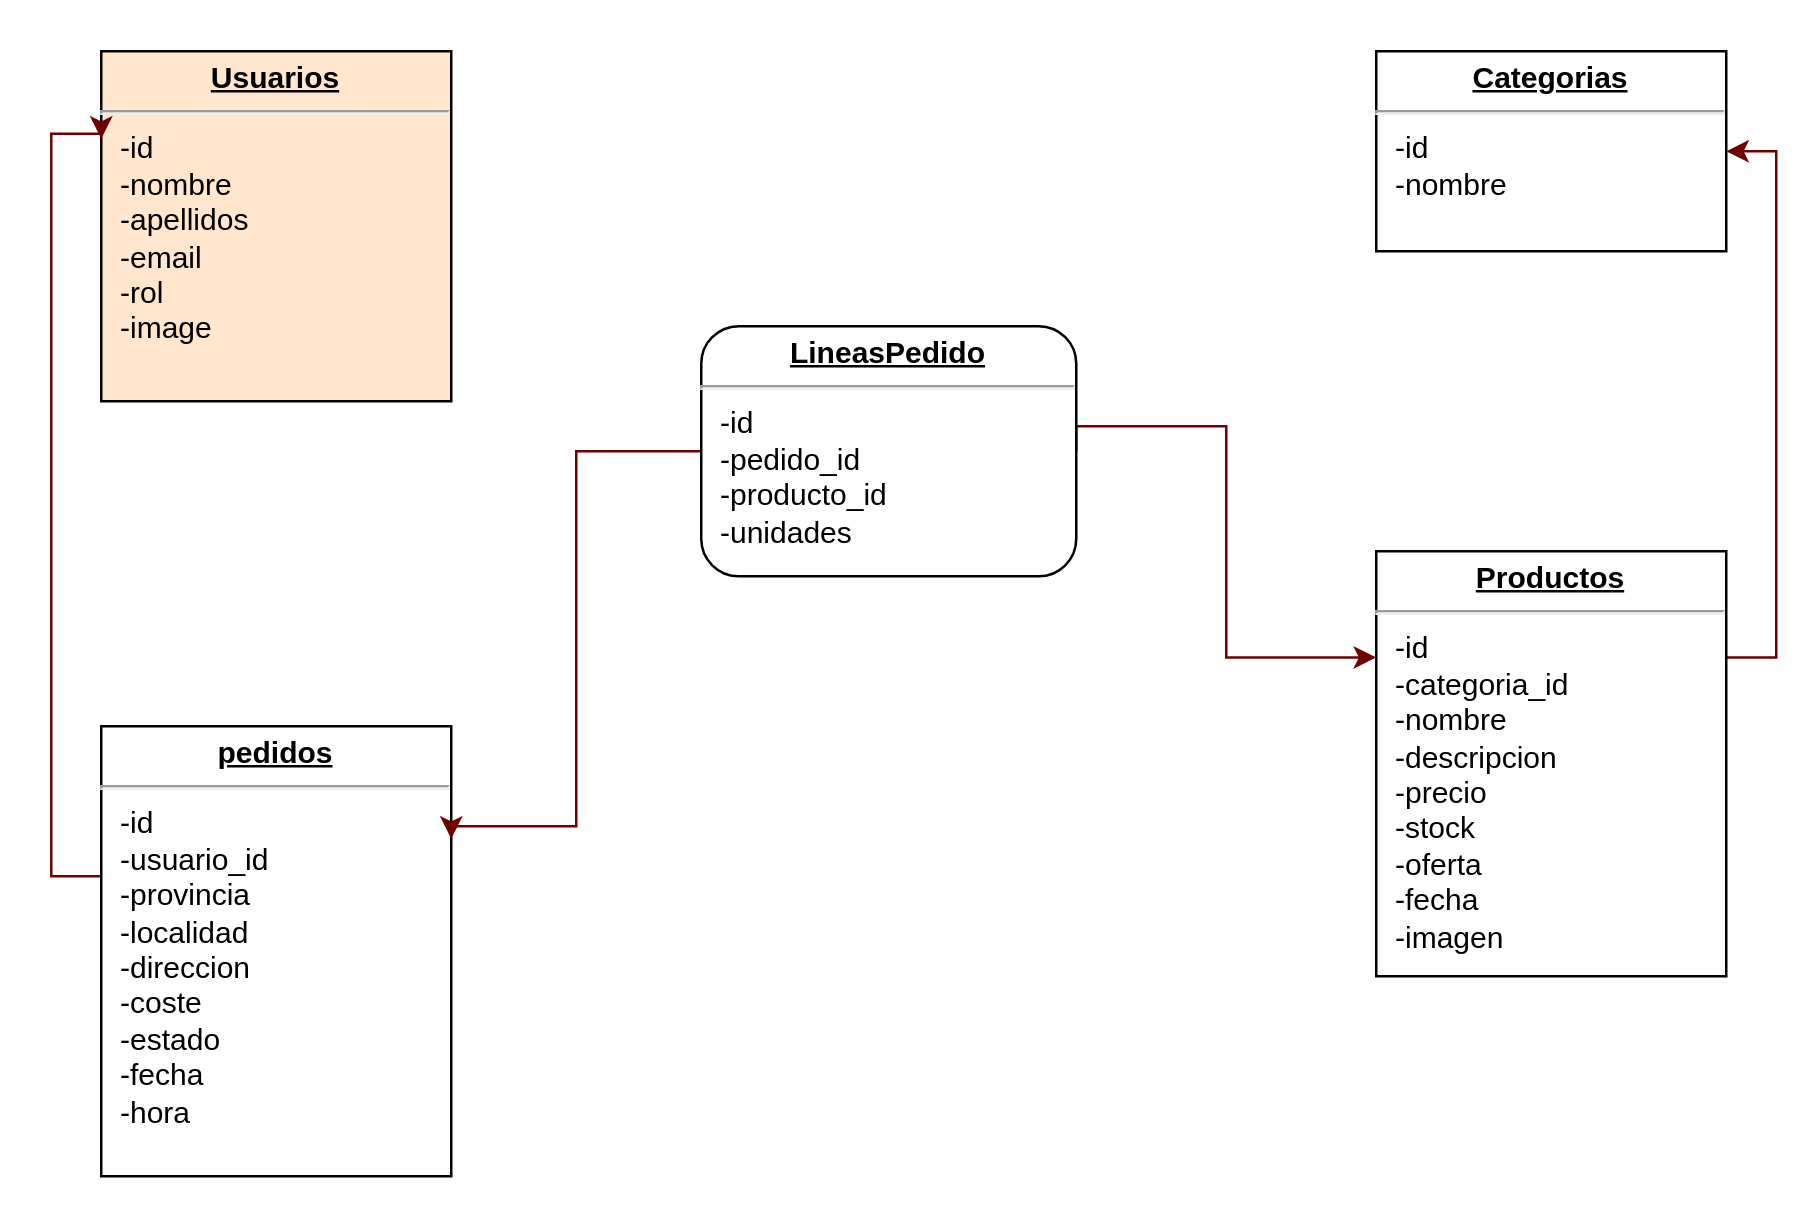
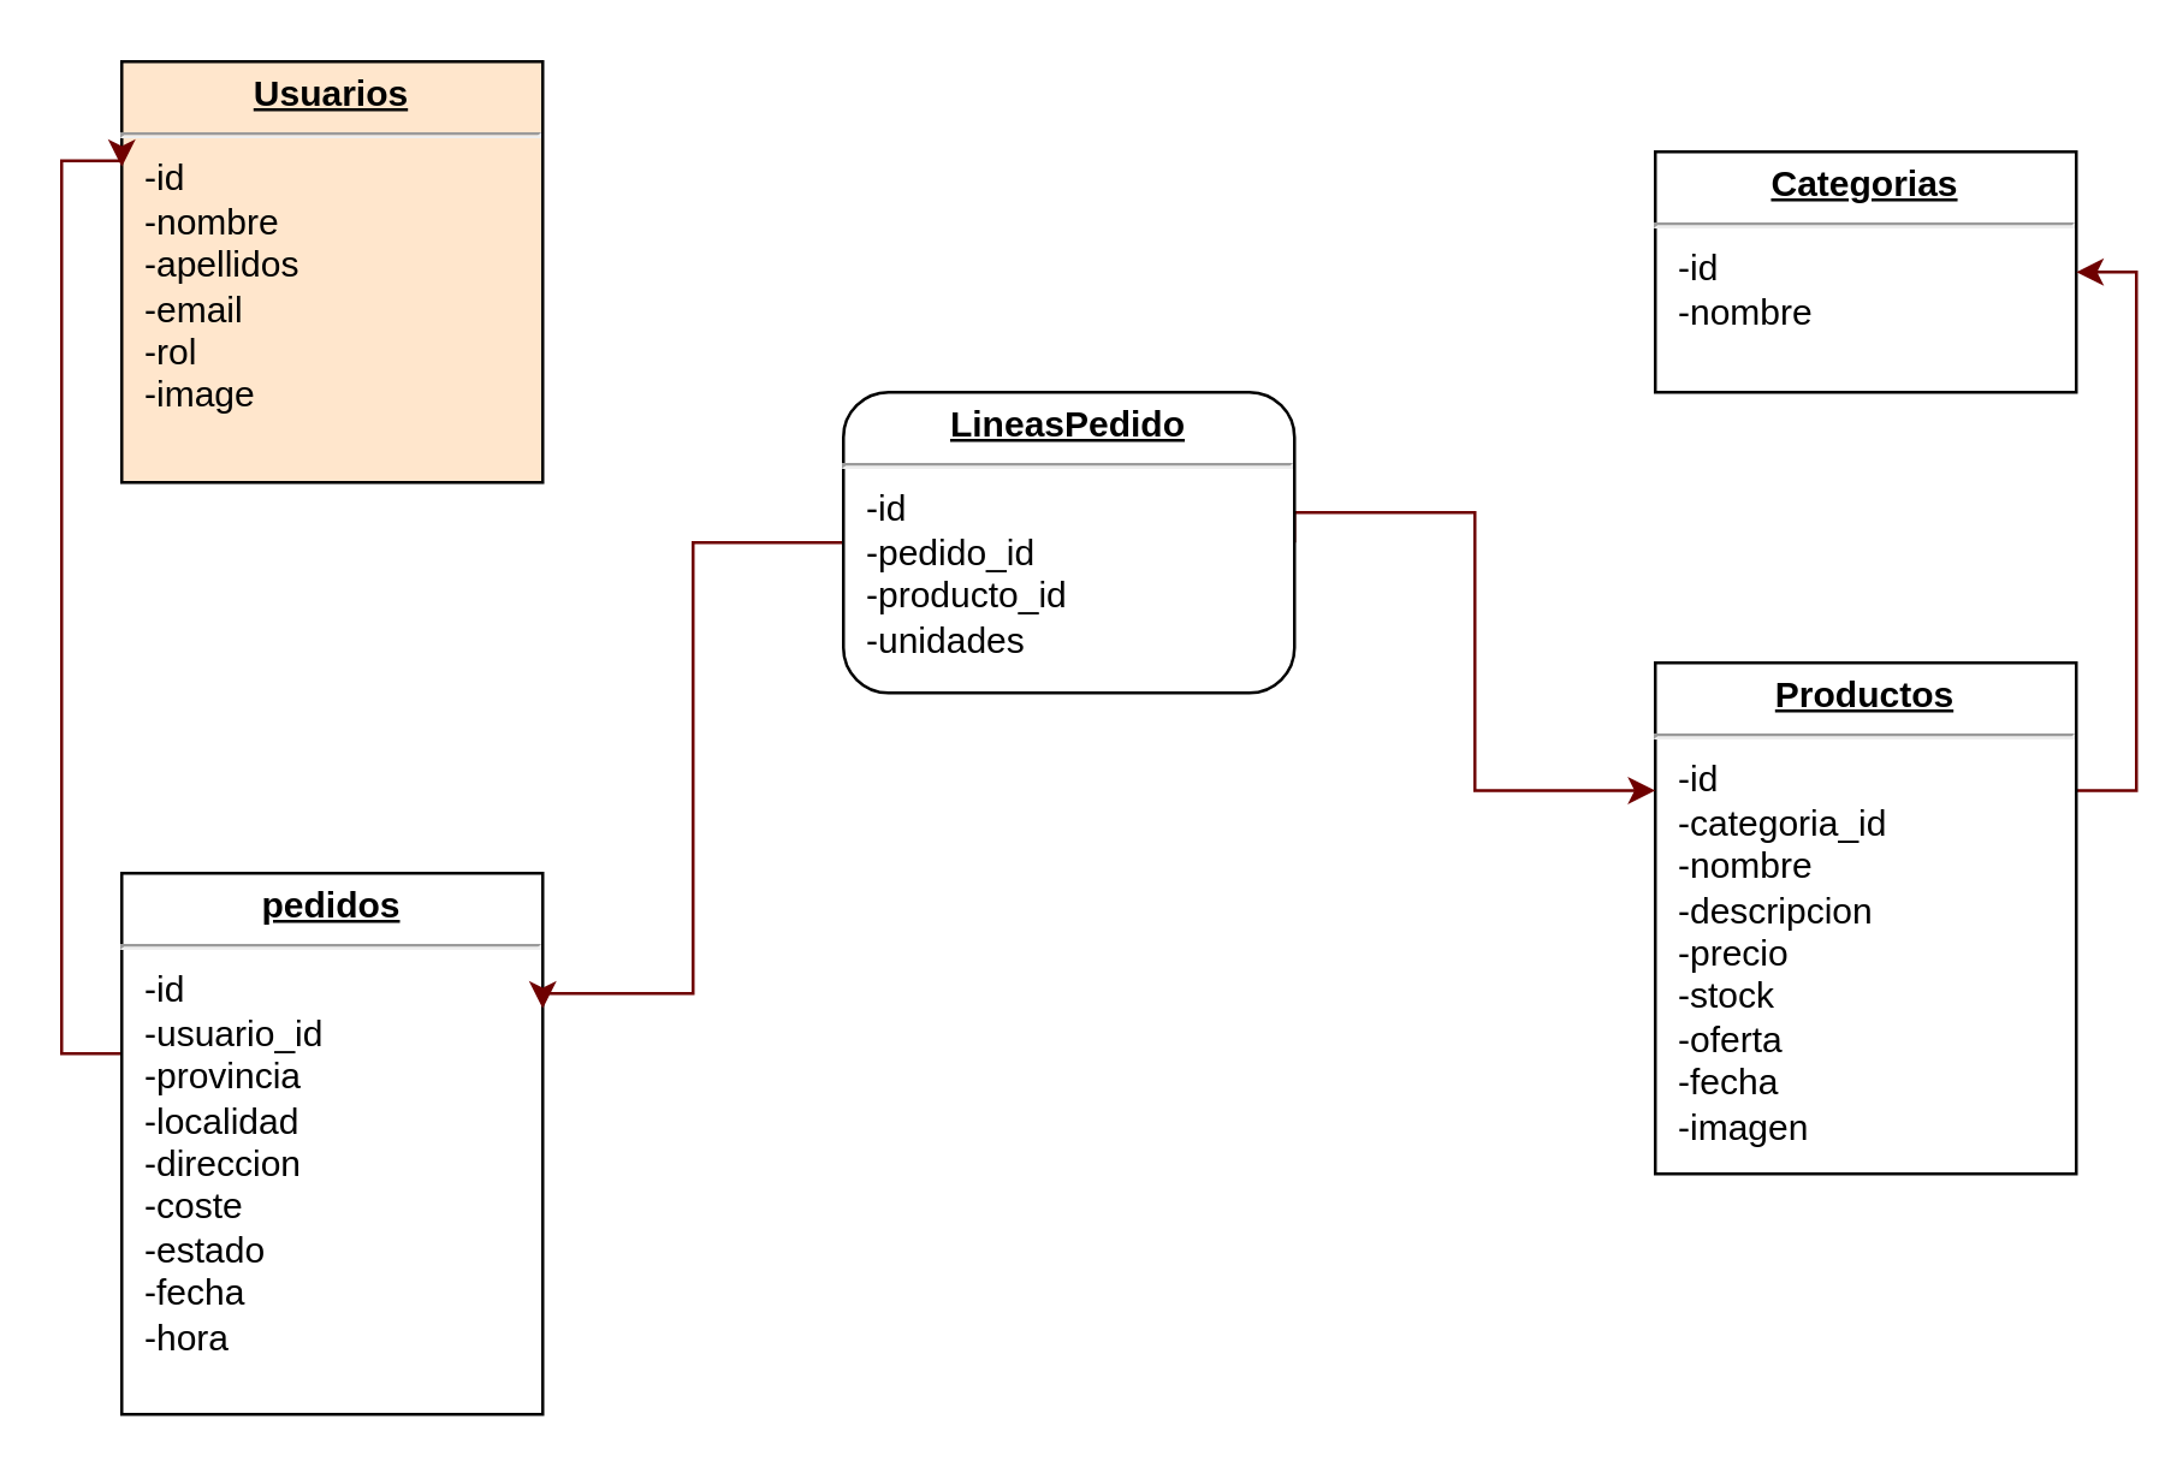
- <mxCell id="3" value="&lt;p style=&quot;margin: 0px ; margin-top: 4px ; text-align: center ; text-decoration: underline&quot;&gt;&lt;b&gt;Categorias&lt;/b&gt;&lt;/p&gt;&lt;hr&gt;&lt;p style=&quot;margin: 0px ; margin-left: 8px&quot;&gt;-id&lt;br&gt;-nombre&lt;br&gt;&lt;/p&gt;" style="verticalAlign=top;align=left;overflow=fill;fontSize=12;fontFamily=Helvetica;html=1;" parent="1" vertex="1"><mxGeometry x="550" y="20" width="140" height="80" as="geometry" /></mxCell>
+ <mxCell id="3" value="&lt;p style=&quot;margin: 0px ; margin-top: 4px ; text-align: center ; text-decoration: underline&quot;&gt;&lt;b&gt;Categorias&lt;/b&gt;&lt;/p&gt;&lt;hr&gt;&lt;p style=&quot;margin: 0px ; margin-left: 8px&quot;&gt;-id&lt;br&gt;-nombre&lt;br&gt;&lt;/p&gt;" style="verticalAlign=top;align=left;overflow=fill;fontSize=12;fontFamily=Helvetica;html=1;" parent="1" vertex="1"><mxGeometry x="550" y="50" width="140" height="80" as="geometry" /></mxCell>
